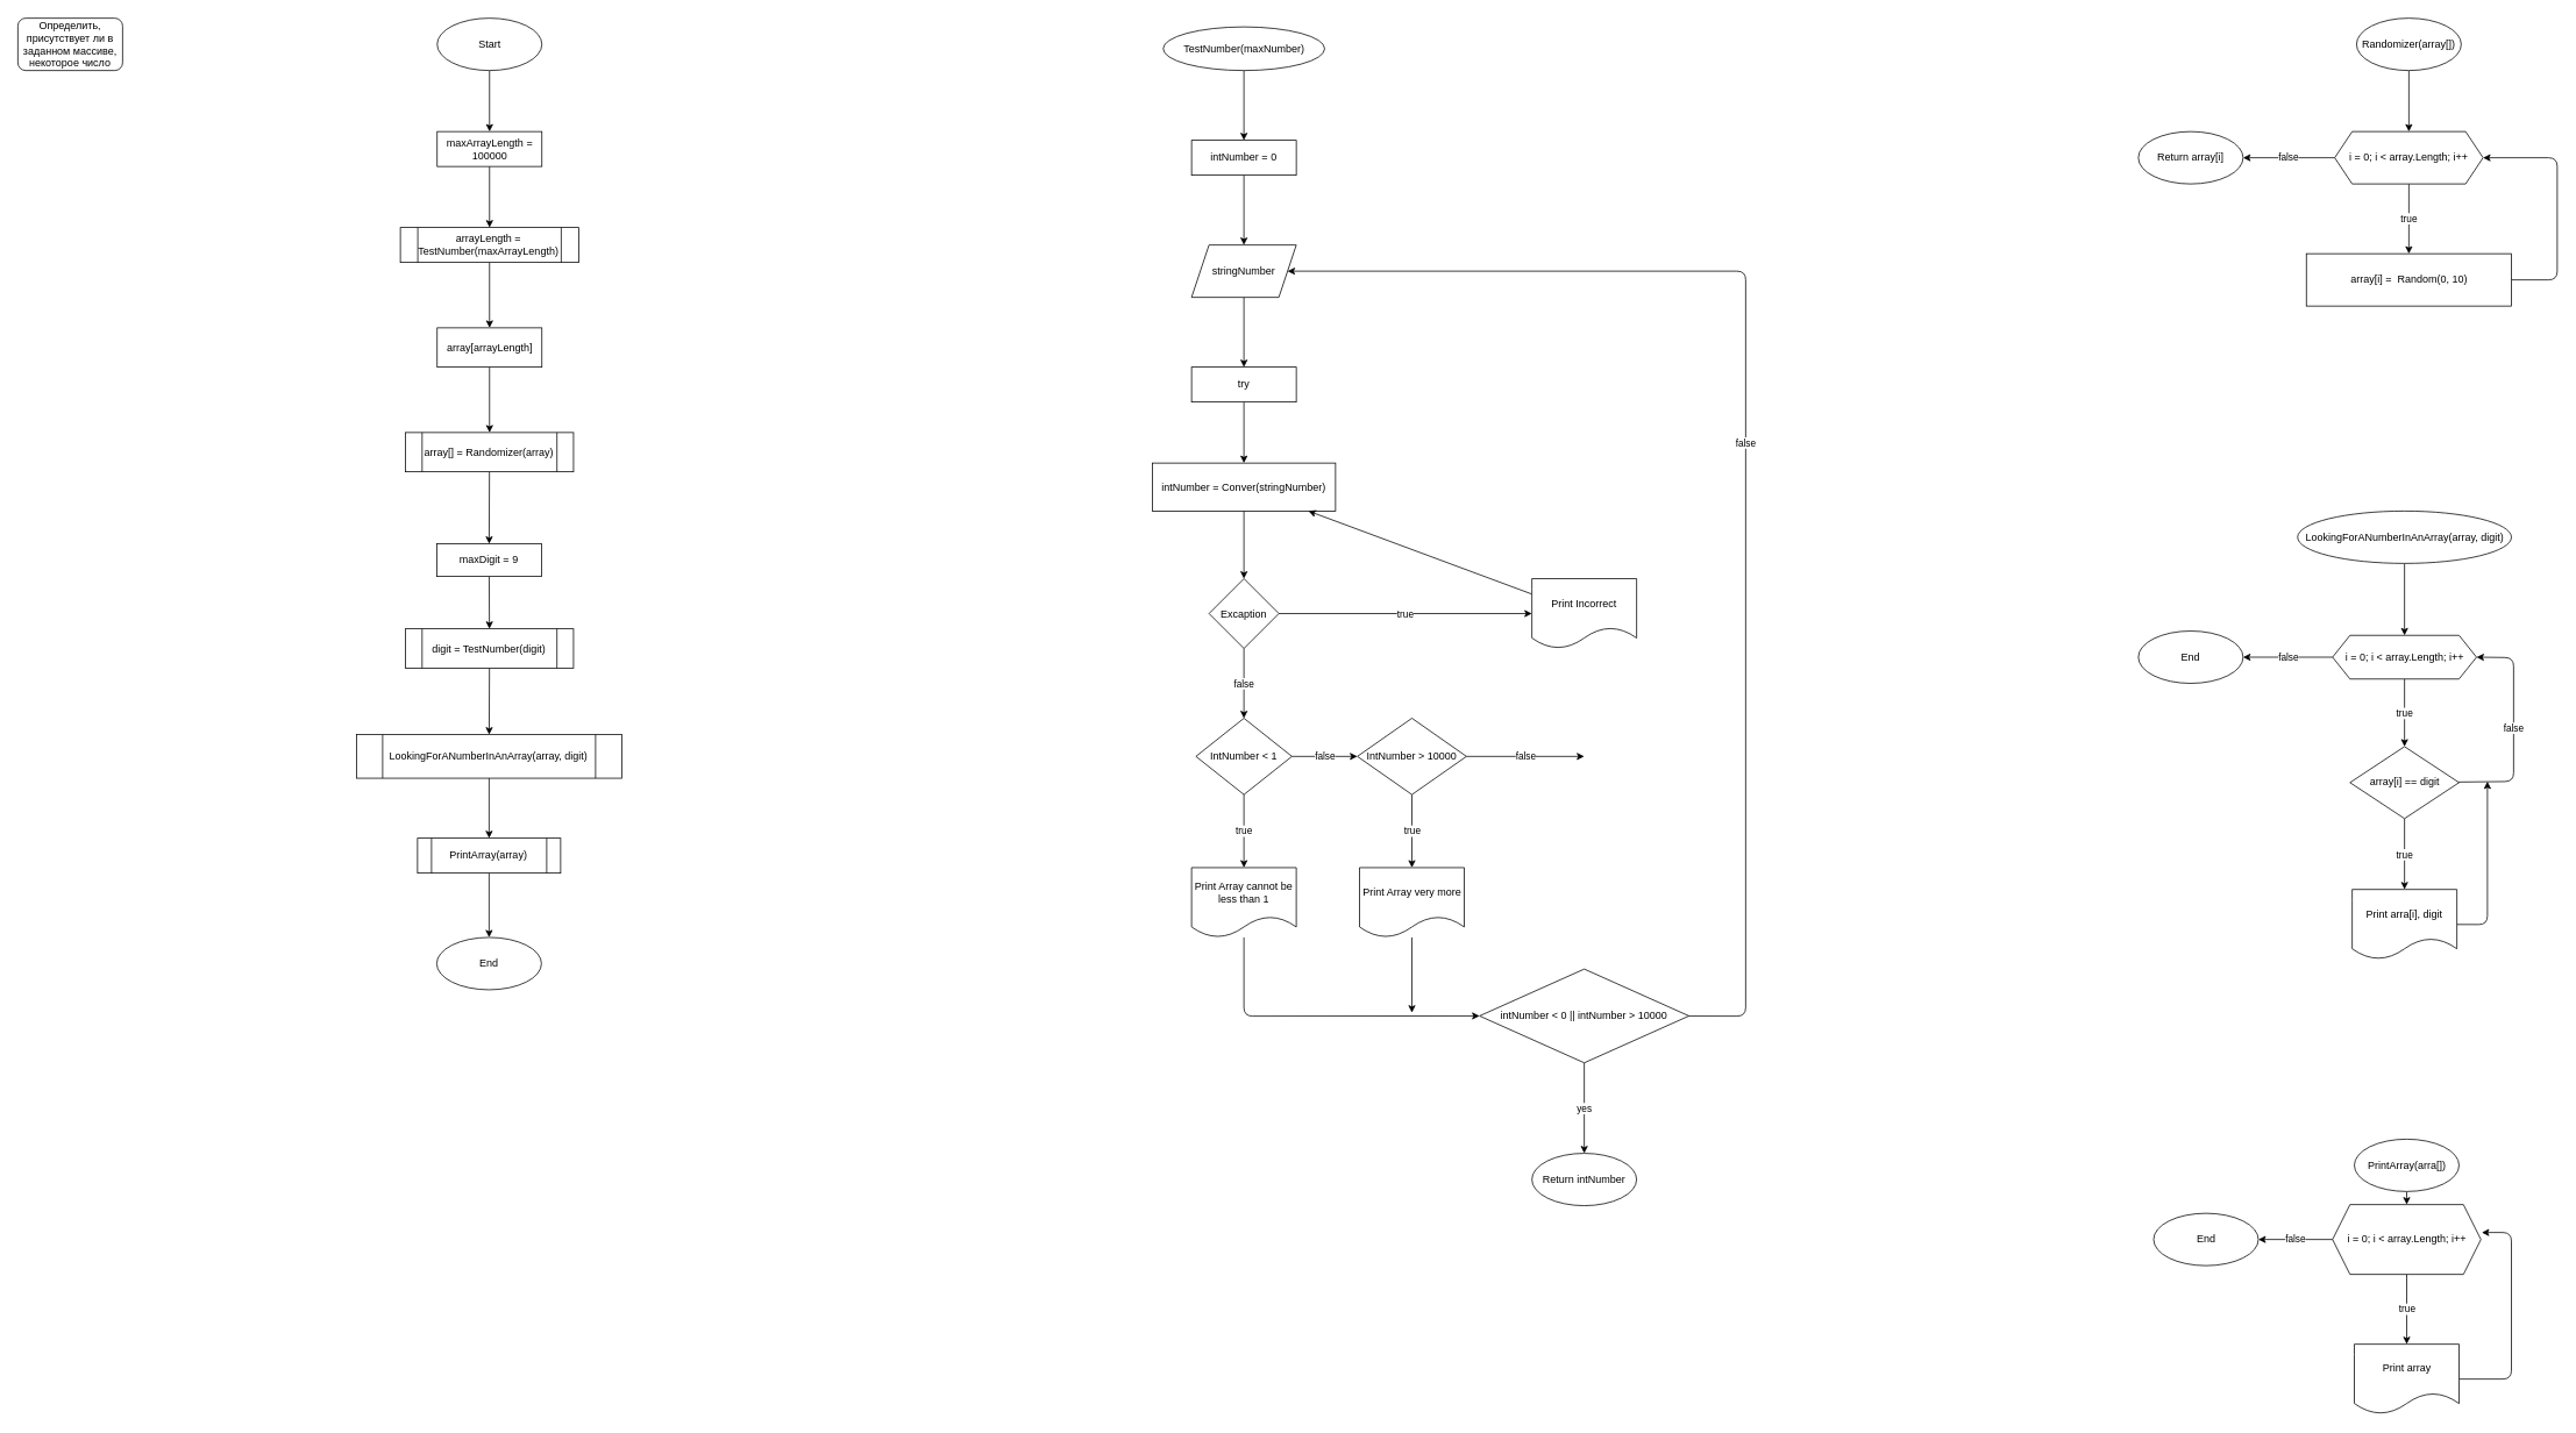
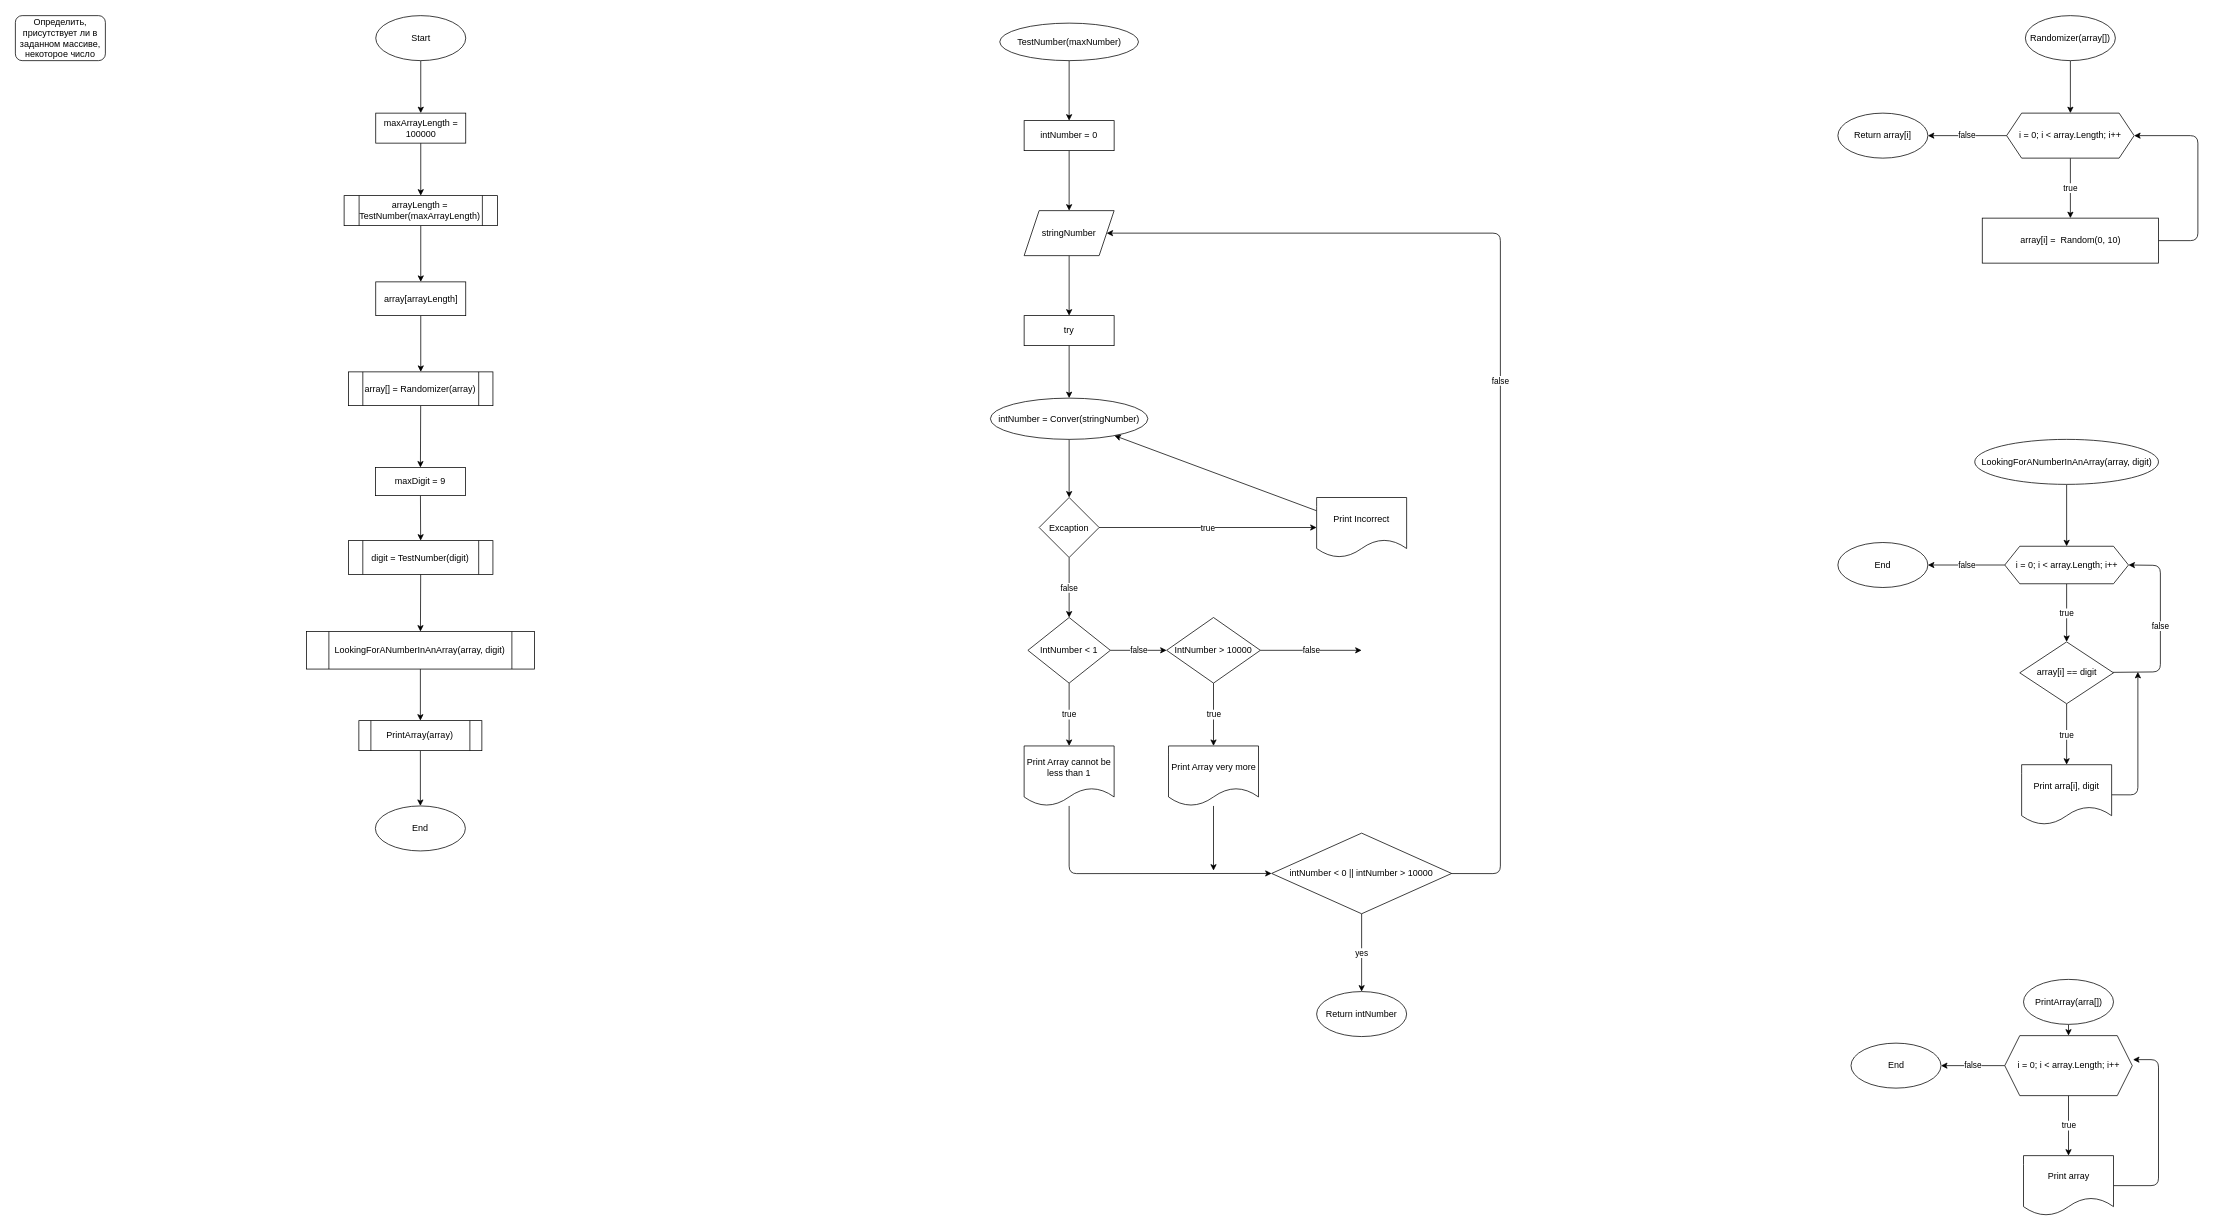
- <mxCell id="8" value="intNumber = Conver(stringNumber)" style="whiteSpace=wrap;html=1;" vertex="1" parent="1"><mxGeometry x="1320" y="530" width="210" height="55" as="geometry" /></mxCell>
+ <mxCell id="8" value="intNumber = Conver(stringNumber)" style="ellipse;whiteSpace=wrap;html=1;" vertex="1" parent="1"><mxGeometry x="1320" y="530" width="210" height="55" as="geometry" /></mxCell>
